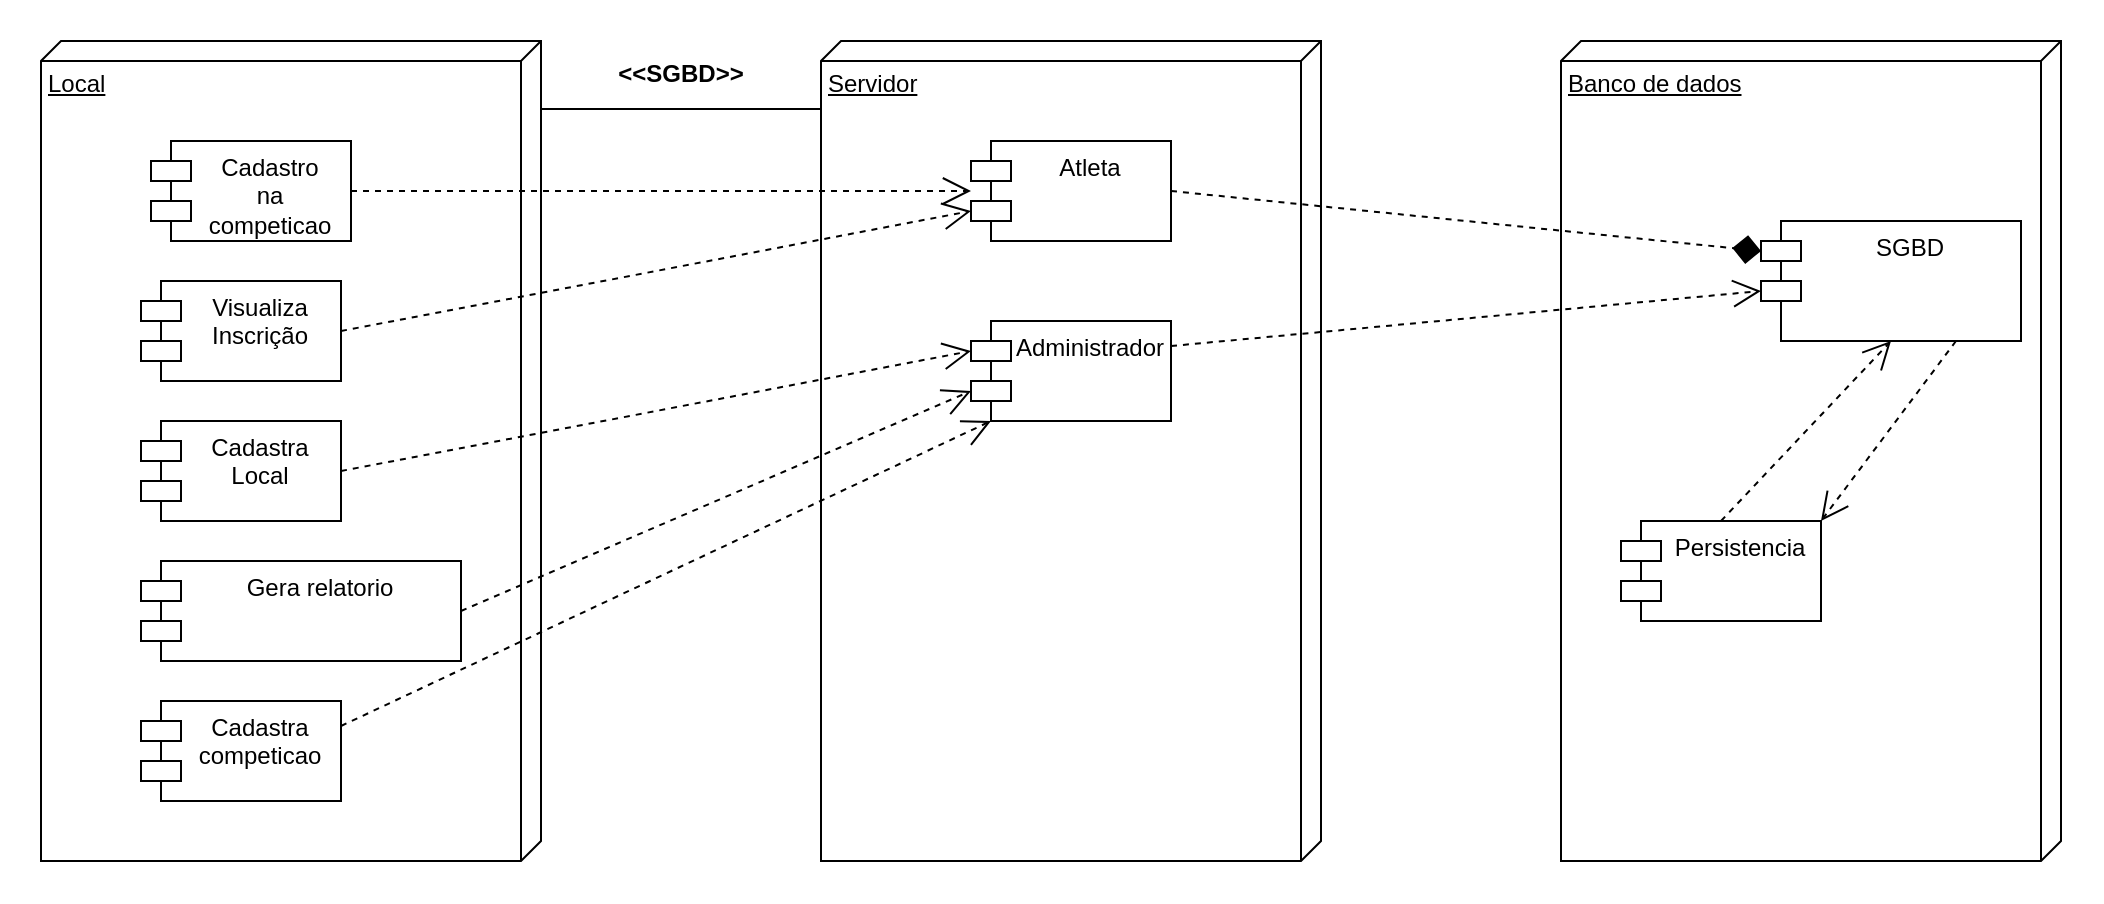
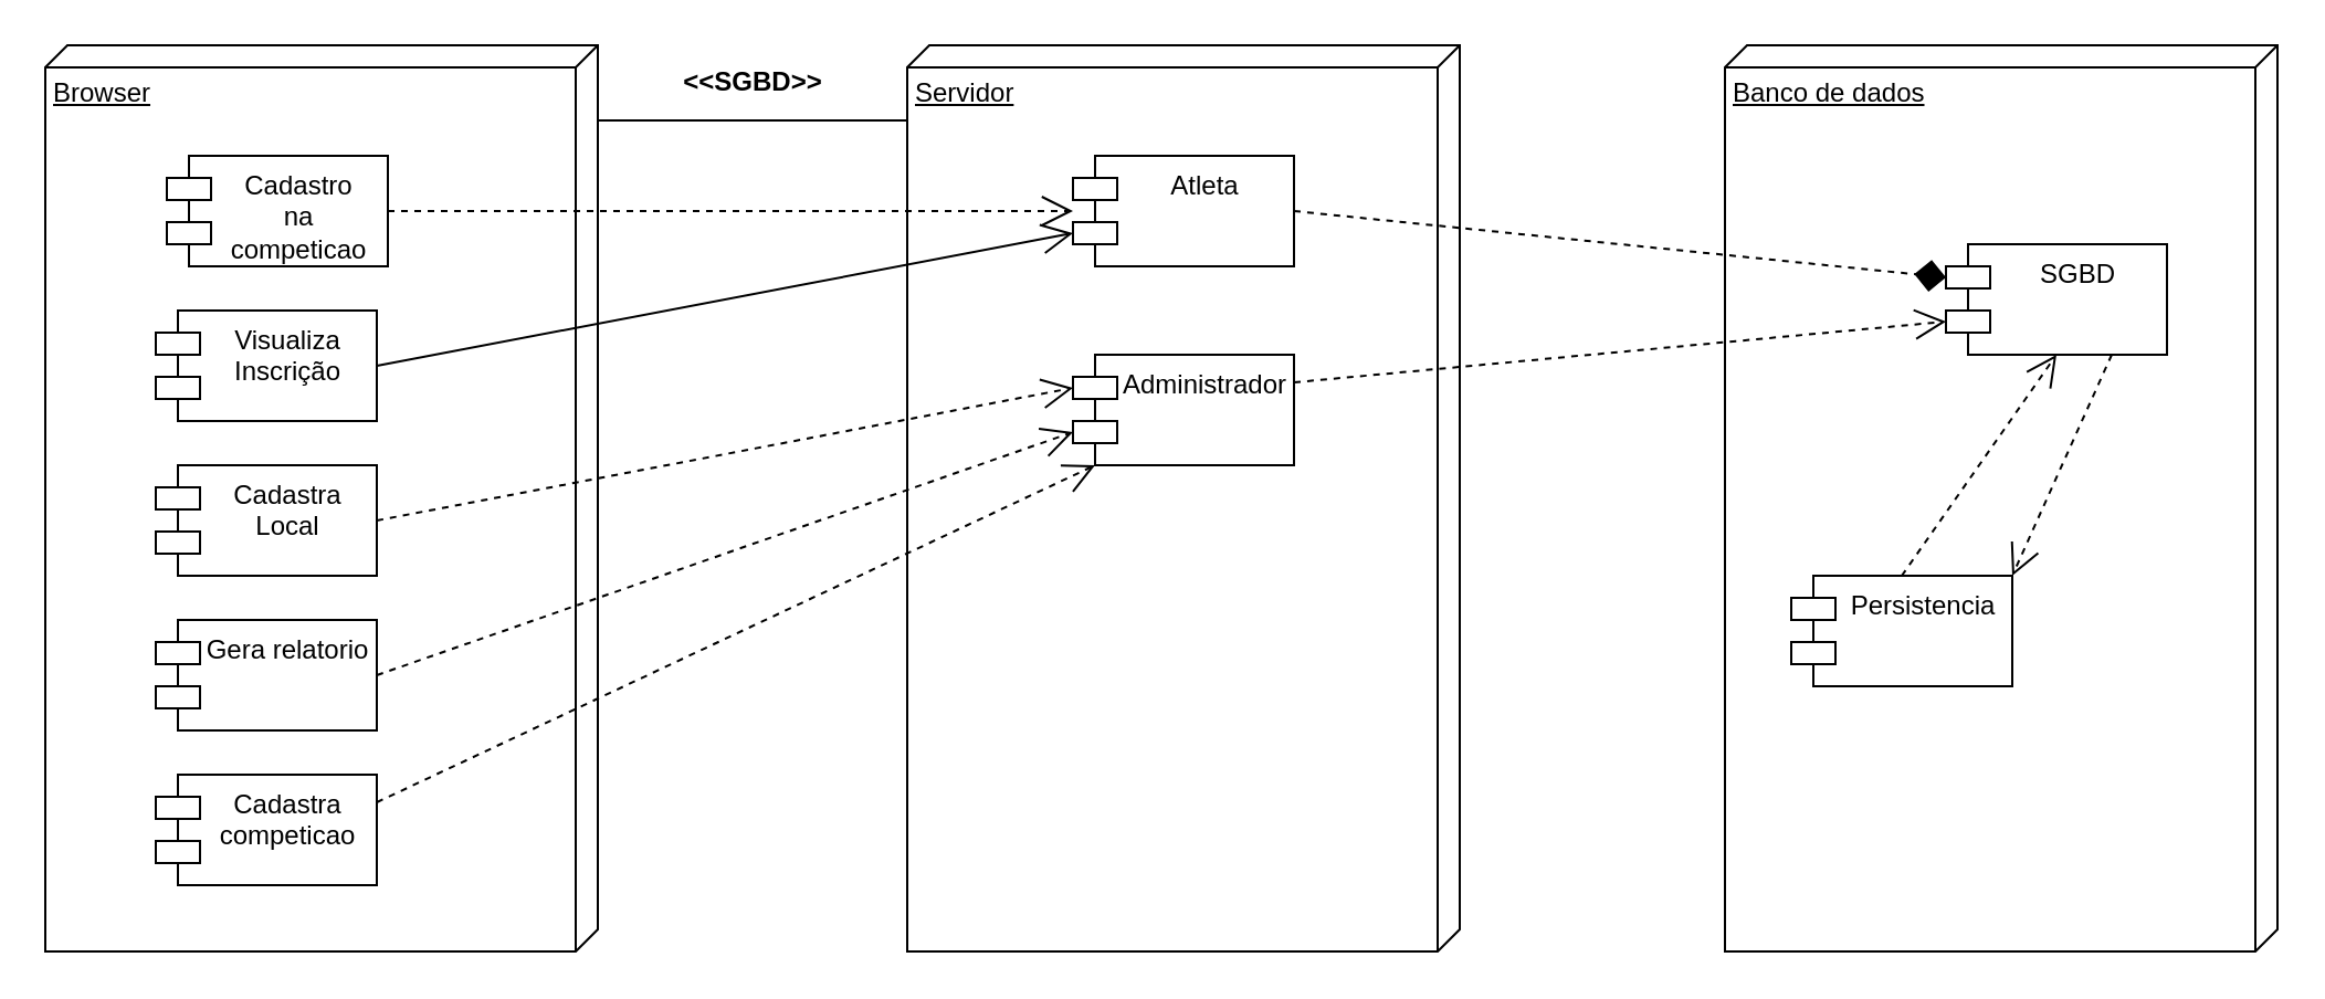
- <mxCell id="2" value="Local" style="verticalAlign=top;align=left;spacingTop=8;spacingLeft=2;spacingRight=12;shape=cube;size=10;direction=south;fontStyle=4;html=1;whiteSpace=wrap;" vertex="1" parent="1"><mxGeometry x="20" y="20" width="250" height="410" as="geometry" /></mxCell>
+ <mxCell id="2" value="Browser" style="verticalAlign=top;align=left;spacingTop=8;spacingLeft=2;spacingRight=12;shape=cube;size=10;direction=south;fontStyle=4;html=1;whiteSpace=wrap;" vertex="1" parent="1"><mxGeometry x="20" y="20" width="250" height="410" as="geometry" /></mxCell>
- <mxCell id="11" value="" style="endArrow=open;endSize=12;dashed=1;html=1;rounded=0;exitX=1;exitY=0.5;exitDx=0;exitDy=0;entryX=0;entryY=0;entryDx=0;entryDy=35;entryPerimeter=0;" edge="1" parent="1" source="17" target="10"><mxGeometry width="160" relative="1" as="geometry"><mxPoint x="570" y="150" as="sourcePoint" /><mxPoint x="730" y="150" as="targetPoint" /></mxGeometry></mxCell>
+ <mxCell id="11" value="" style="endArrow=open;endSize=12;dashed=0;html=1;rounded=0;exitX=1;exitY=0.5;exitDx=0;exitDy=0;entryX=0;entryY=0;entryDx=0;entryDy=35;entryPerimeter=0;" edge="1" parent="1" source="17" target="10"><mxGeometry width="160" relative="1" as="geometry"><mxPoint x="570" y="150" as="sourcePoint" /><mxPoint x="730" y="150" as="targetPoint" /></mxGeometry></mxCell>
- <mxCell id="20" value="SGBD" style="shape=module;align=left;spacingLeft=20;align=center;verticalAlign=top;whiteSpace=wrap;html=1;" vertex="1" parent="1"><mxGeometry x="880" y="110" width="130" height="60" as="geometry" /></mxCell>
+ <mxCell id="20" value="SGBD" style="shape=module;align=left;spacingLeft=20;align=center;verticalAlign=top;whiteSpace=wrap;html=1;" vertex="1" parent="1"><mxGeometry x="880" y="110" width="100" height="50" as="geometry" /></mxCell>
- <mxCell id="6" value="Gera relatorio" style="shape=module;align=left;spacingLeft=20;align=center;verticalAlign=top;whiteSpace=wrap;html=1;" vertex="1" parent="1"><mxGeometry x="70" y="280" width="160" height="50" as="geometry" /></mxCell>
+ <mxCell id="6" value="Gera relatorio" style="shape=module;align=left;spacingLeft=20;align=center;verticalAlign=top;whiteSpace=wrap;html=1;" vertex="1" parent="1"><mxGeometry x="70" y="280" width="100" height="50" as="geometry" /></mxCell>
